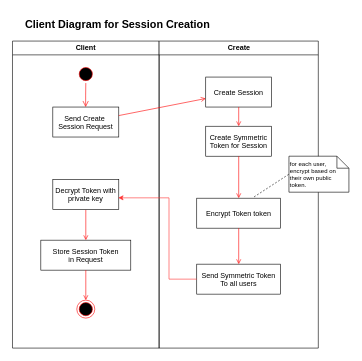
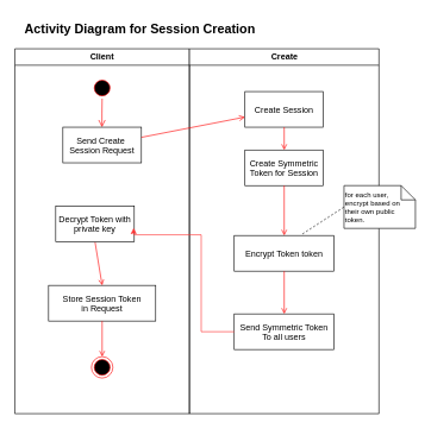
- <mxCell id="19" value="Client Diagram for Session Creation" style="text;html=1;align=center;verticalAlign=middle;resizable=0;points=[];autosize=1;strokeColor=none;fillColor=none;fontStyle=1;fontSize=18;" parent="1" vertex="1"><mxGeometry x="20" y="20" width="350" height="40" as="geometry" /></mxCell>
+ <mxCell id="19" value="Activity Diagram for Session Creation" style="text;html=1;align=center;verticalAlign=middle;resizable=0;points=[];autosize=1;strokeColor=none;fillColor=none;fontStyle=1;fontSize=18;" parent="1" vertex="1"><mxGeometry x="20" y="20" width="350" height="40" as="geometry" /></mxCell>
- <mxCell id="10" value="Decrypt Token with&#10;private key" style="" vertex="1" parent="2"><mxGeometry x="67.25" y="231" width="110" height="50" as="geometry" /></mxCell>
+ <mxCell id="10" value="Decrypt Token with&#10;private key" style="" vertex="1" parent="2"><mxGeometry x="57.25" y="221" width="110" height="50" as="geometry" /></mxCell>
